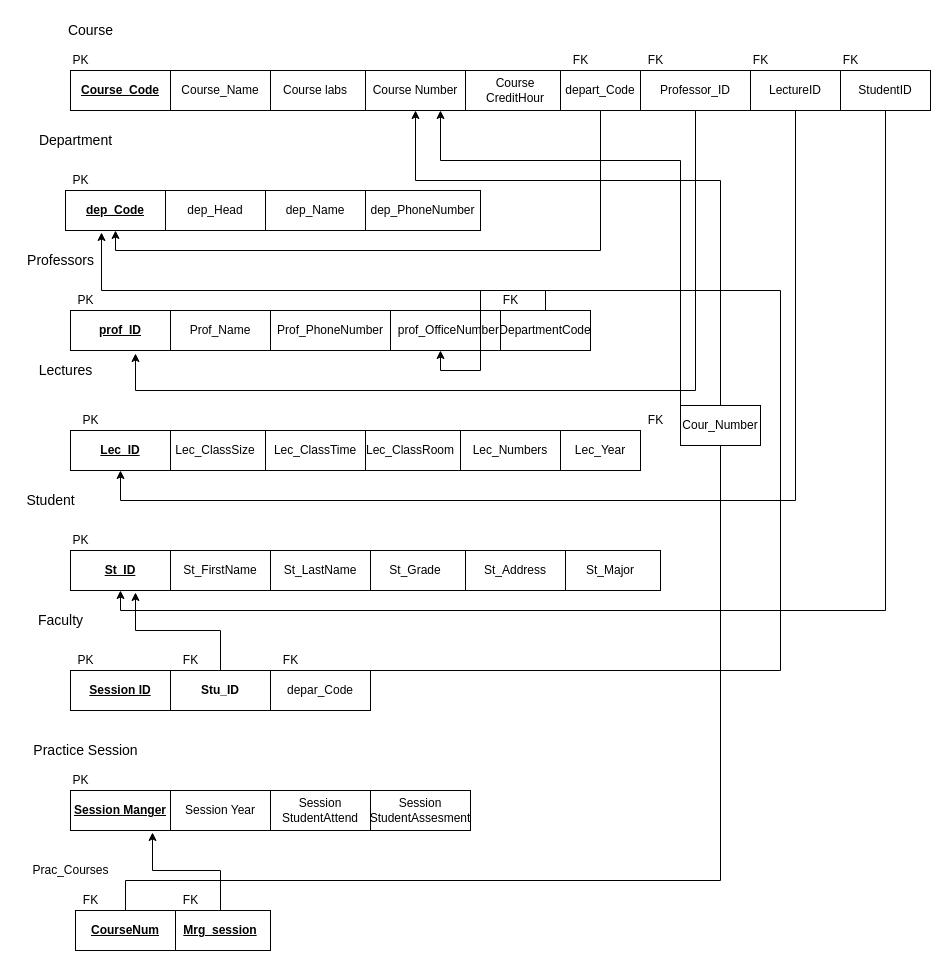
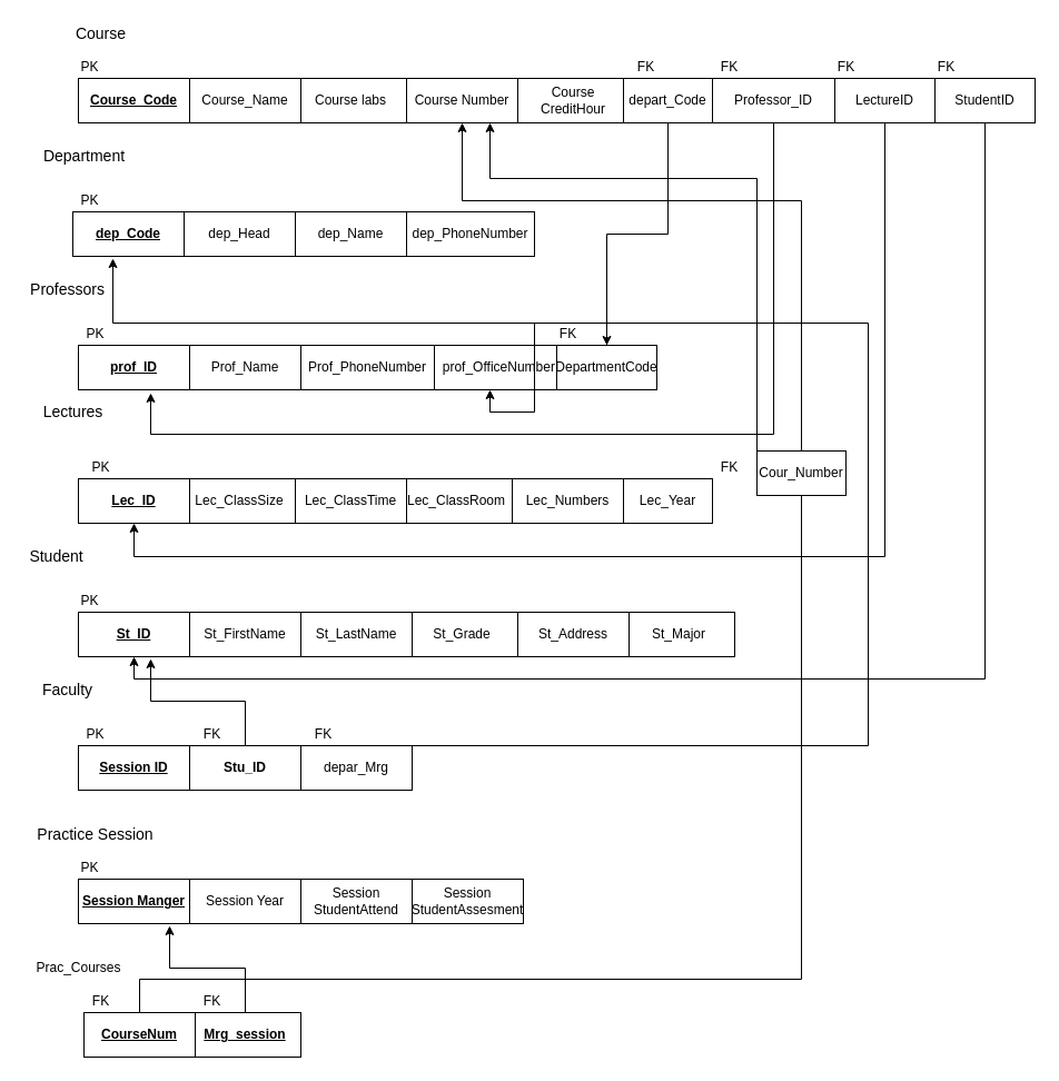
- <mxCell id="47" style="edgeStyle=orthogonalEdgeStyle;rounded=0;orthogonalLoop=1;jettySize=auto;html=1;exitX=0.5;exitY=1;exitDx=0;exitDy=0;entryX=0.5;entryY=1;entryDx=0;entryDy=0;" parent="1" source="48" target="12" edge="1"><mxGeometry relative="1" as="geometry" /></mxCell>
+ <mxCell id="47" style="edgeStyle=orthogonalEdgeStyle;rounded=0;orthogonalLoop=1;jettySize=auto;html=1;exitX=0.5;exitY=1;exitDx=0;exitDy=0;" parent="1" source="48" target="61" edge="1"><mxGeometry relative="1" as="geometry" /></mxCell>
- <mxCell id="64" value="depar_Code" style="whiteSpace=wrap;html=1;" parent="1" vertex="1"><mxGeometry x="270" y="670" width="100" height="40" as="geometry" /></mxCell>
+ <mxCell id="64" value="depar_Mrg" style="whiteSpace=wrap;html=1;" parent="1" vertex="1"><mxGeometry x="270" y="670" width="100" height="40" as="geometry" /></mxCell>
